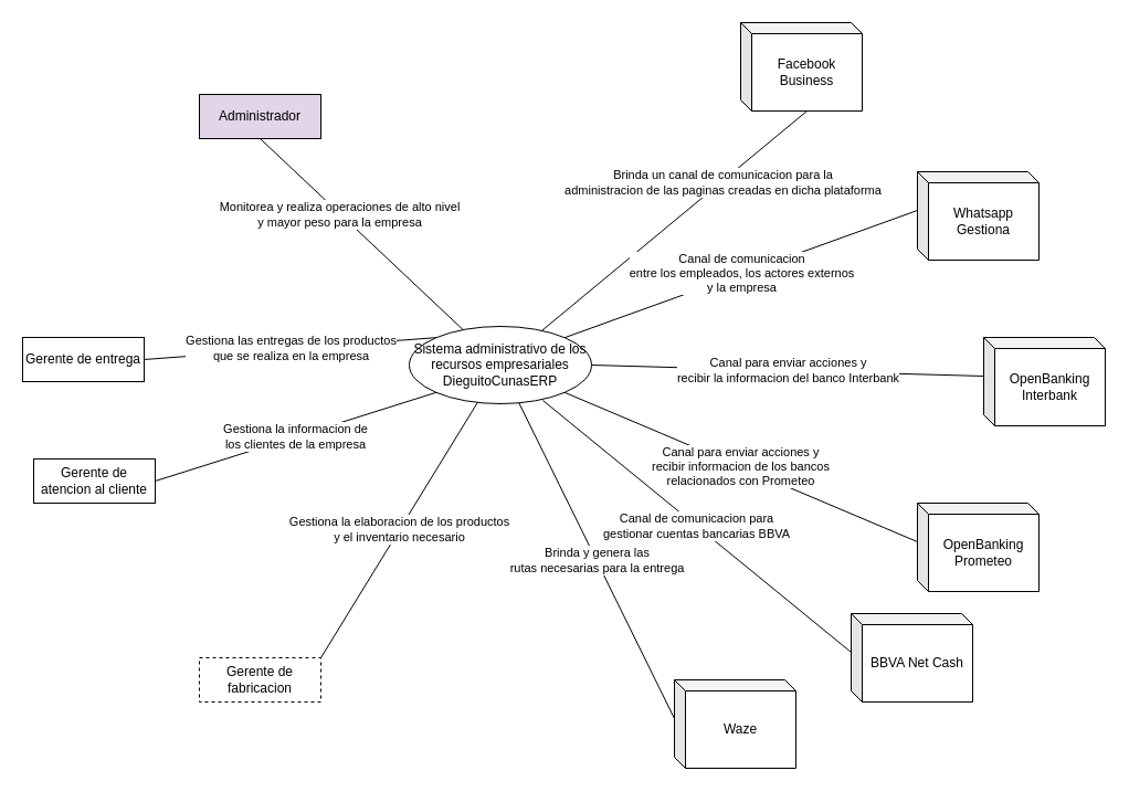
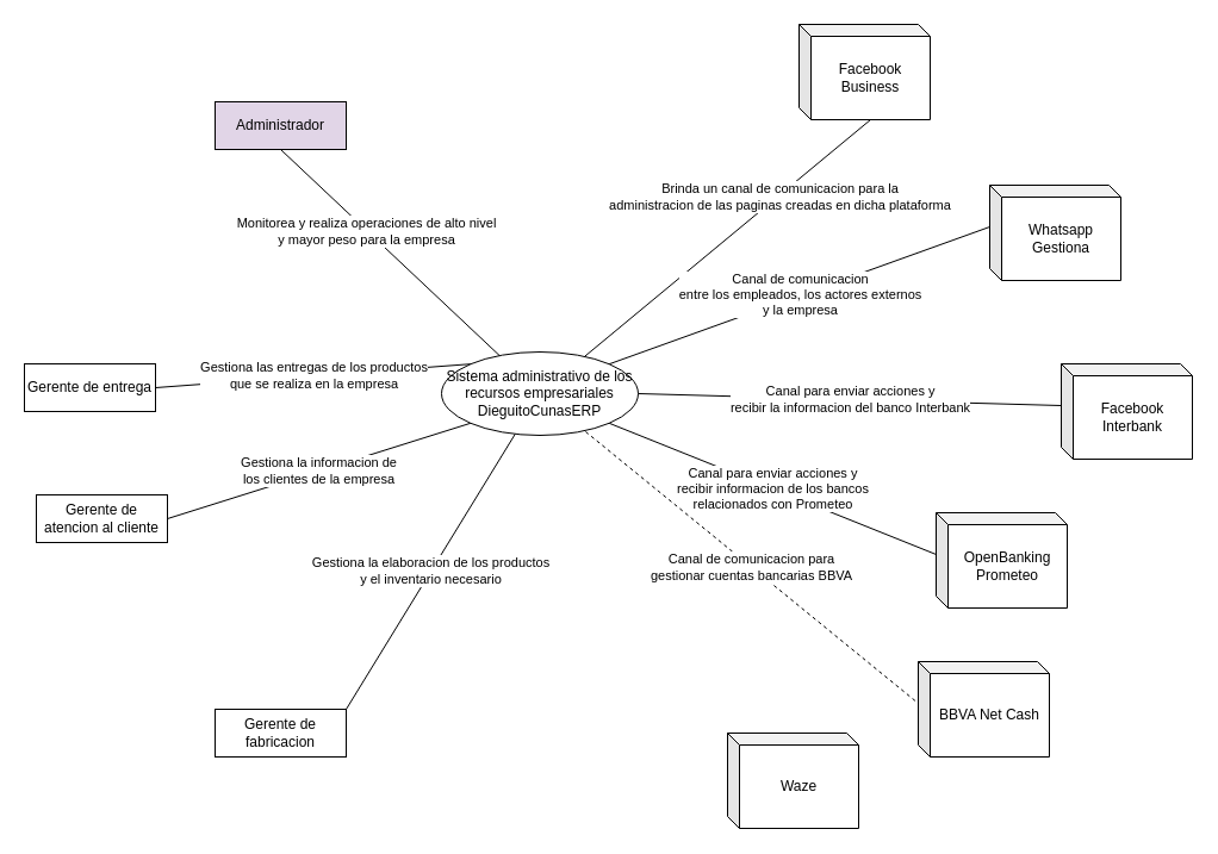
- <mxCell id="9" value="OpenBanking Interbank" style="shape=cube;whiteSpace=wrap;html=1;boundedLbl=1;backgroundOutline=1;darkOpacity=0.05;darkOpacity2=0.1;size=10;" parent="1" vertex="1"><mxGeometry x="890" y="305" width="110" height="80" as="geometry" /></mxCell>
+ <mxCell id="9" value="Facebook Interbank" style="shape=cube;whiteSpace=wrap;html=1;boundedLbl=1;backgroundOutline=1;darkOpacity=0.05;darkOpacity2=0.1;size=10;" parent="1" vertex="1"><mxGeometry x="890" y="305" width="110" height="80" as="geometry" /></mxCell>
- <mxCell id="10" value="OpenBanking Prometeo" style="shape=cube;whiteSpace=wrap;html=1;boundedLbl=1;backgroundOutline=1;darkOpacity=0.05;darkOpacity2=0.1;size=10;" parent="1" vertex="1"><mxGeometry x="830" y="455" width="110" height="80" as="geometry" /></mxCell>
+ <mxCell id="10" value="OpenBanking Prometeo" style="shape=cube;whiteSpace=wrap;html=1;boundedLbl=1;backgroundOutline=1;darkOpacity=0.05;darkOpacity2=0.1;size=10;" parent="1" vertex="1"><mxGeometry x="785" y="430" width="110" height="80" as="geometry" /></mxCell>
- <mxCell id="24" value="Brinda y genera las &lt;br&gt;rutas necesarias para la entrega" style="endArrow=none;html=1;entryX=0;entryY=0;entryDx=0;entryDy=35;entryPerimeter=0;" parent="1" source="2" target="12" edge="1"><mxGeometry width="50" height="50" relative="1" as="geometry"><mxPoint x="550" y="565" as="sourcePoint" /><mxPoint x="600" y="515" as="targetPoint" /></mxGeometry></mxCell>
- <mxCell id="23" value="Canal de comunicacion para &lt;br&gt;gestionar cuentas bancarias BBVA" style="endArrow=none;html=1;exitX=0.733;exitY=0.957;exitDx=0;exitDy=0;entryX=0;entryY=0;entryDx=0;entryDy=35;entryPerimeter=0;exitPerimeter=0;" parent="1" source="2" target="11" edge="1"><mxGeometry width="50" height="50" relative="1" as="geometry"><mxPoint x="660" y="495" as="sourcePoint" /><mxPoint x="710" y="445" as="targetPoint" /></mxGeometry></mxCell>
+ <mxCell id="23" value="Canal de comunicacion para &lt;br&gt;gestionar cuentas bancarias BBVA" style="endArrow=none;html=1;exitX=0.733;exitY=0.957;exitDx=0;exitDy=0;entryX=0;entryY=0;entryDx=0;entryDy=35;entryPerimeter=0;exitPerimeter=0;dashed=1;" parent="1" source="2" target="11" edge="1"><mxGeometry width="50" height="50" relative="1" as="geometry"><mxPoint x="660" y="495" as="sourcePoint" /><mxPoint x="710" y="445" as="targetPoint" /></mxGeometry></mxCell>
- <mxCell id="6" value="Gerente de fabricacion" style="rounded=0;whiteSpace=wrap;html=1;dashed=1;" parent="1" vertex="1"><mxGeometry x="180" y="595" width="110" height="40" as="geometry" /></mxCell>
+ <mxCell id="6" value="Gerente de fabricacion" style="rounded=0;whiteSpace=wrap;html=1;" parent="1" vertex="1"><mxGeometry x="180" y="595" width="110" height="40" as="geometry" /></mxCell>
